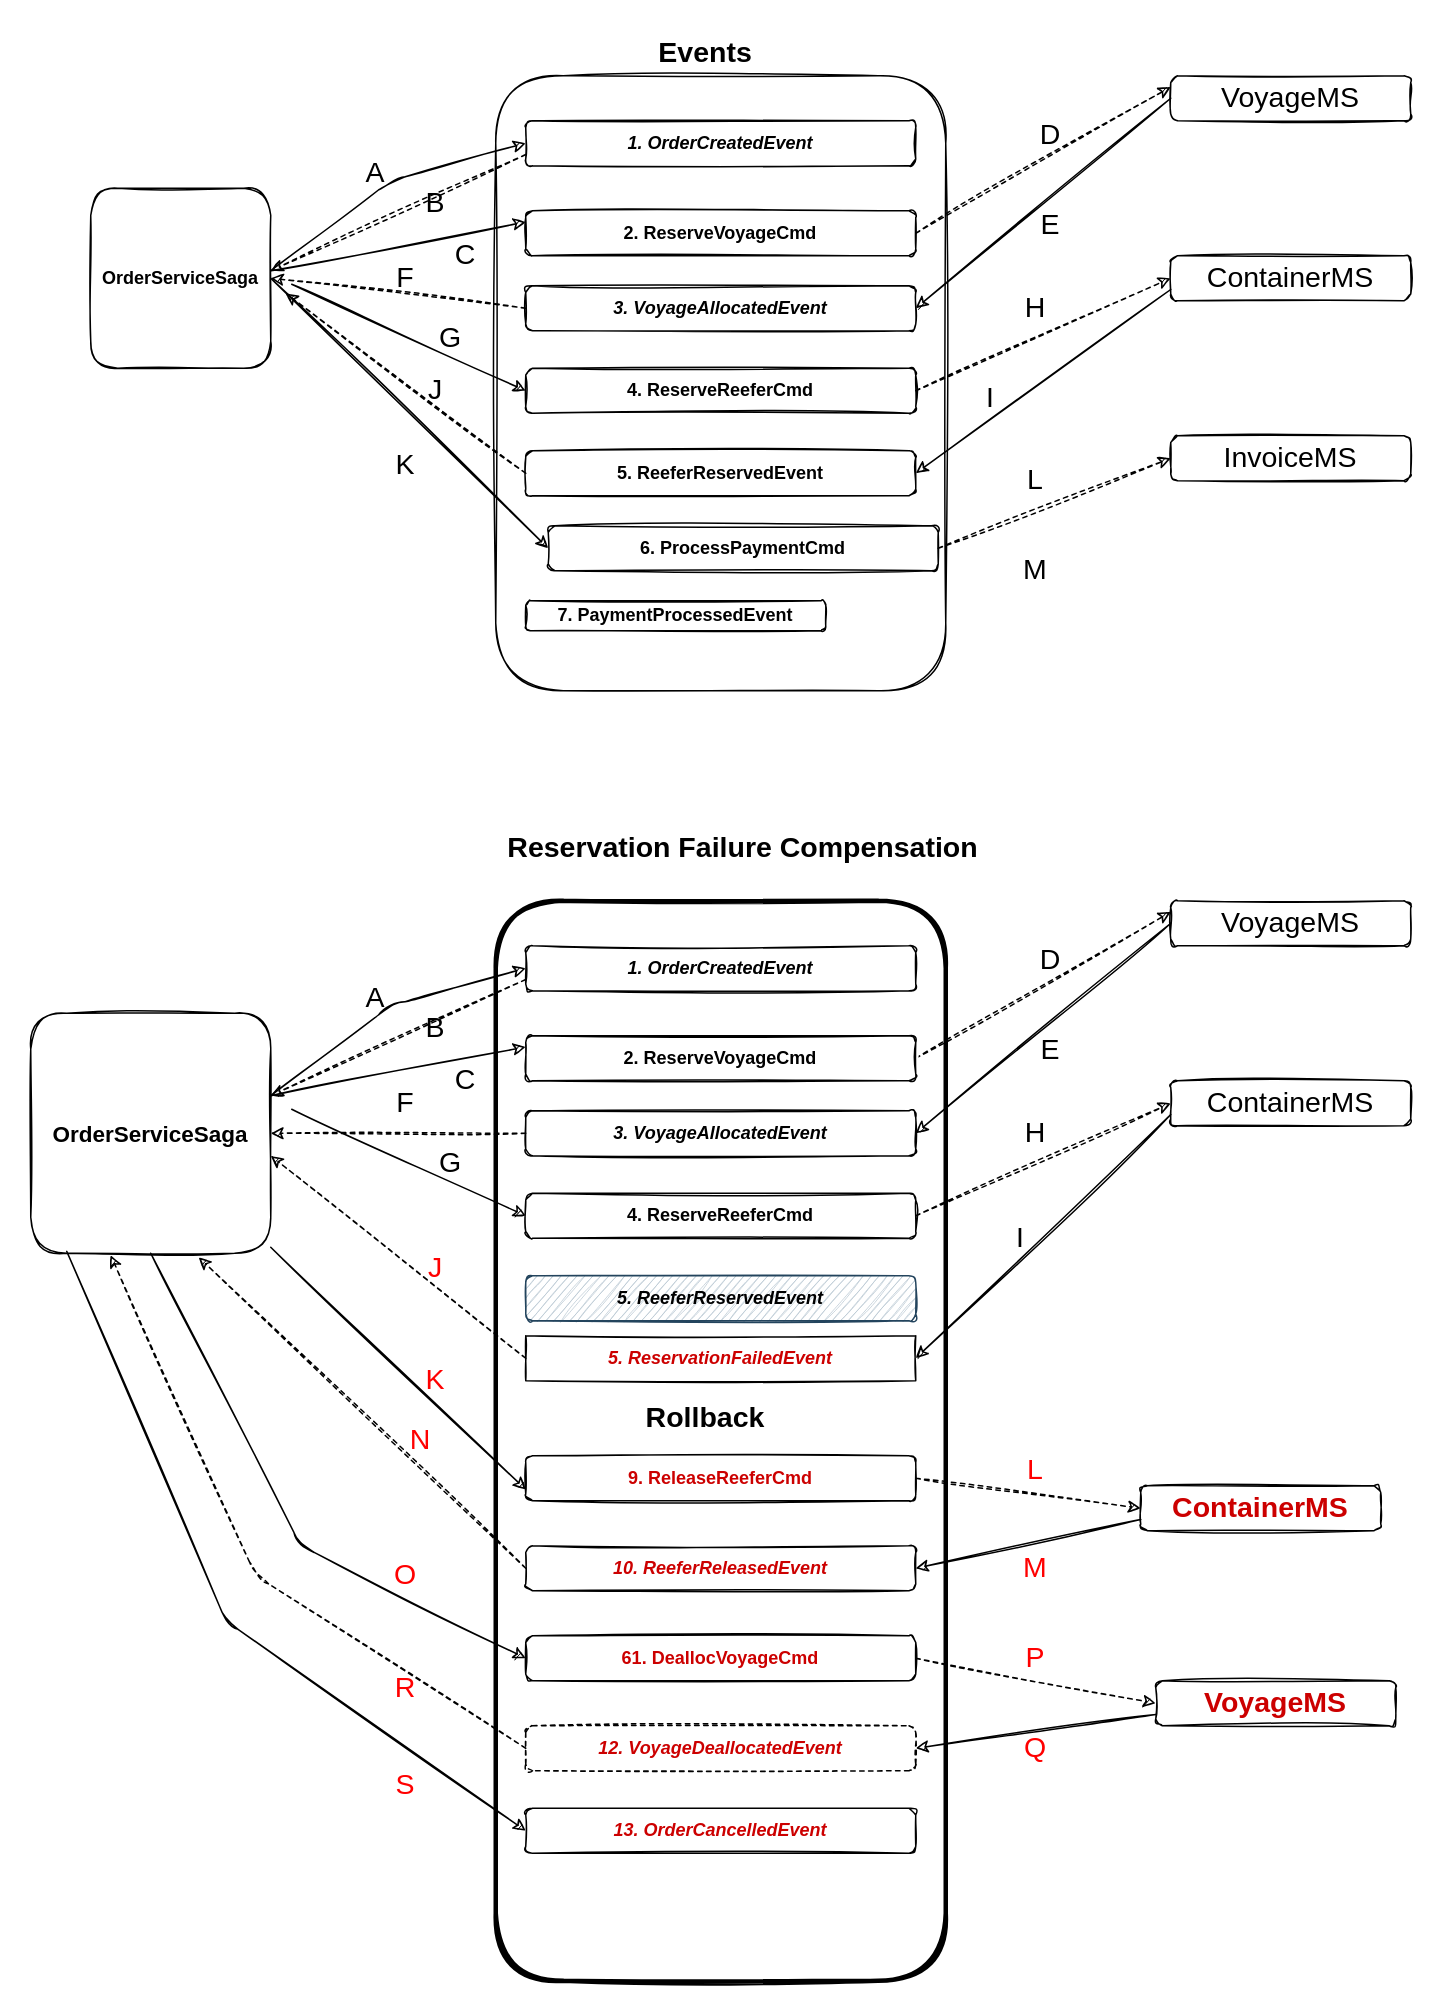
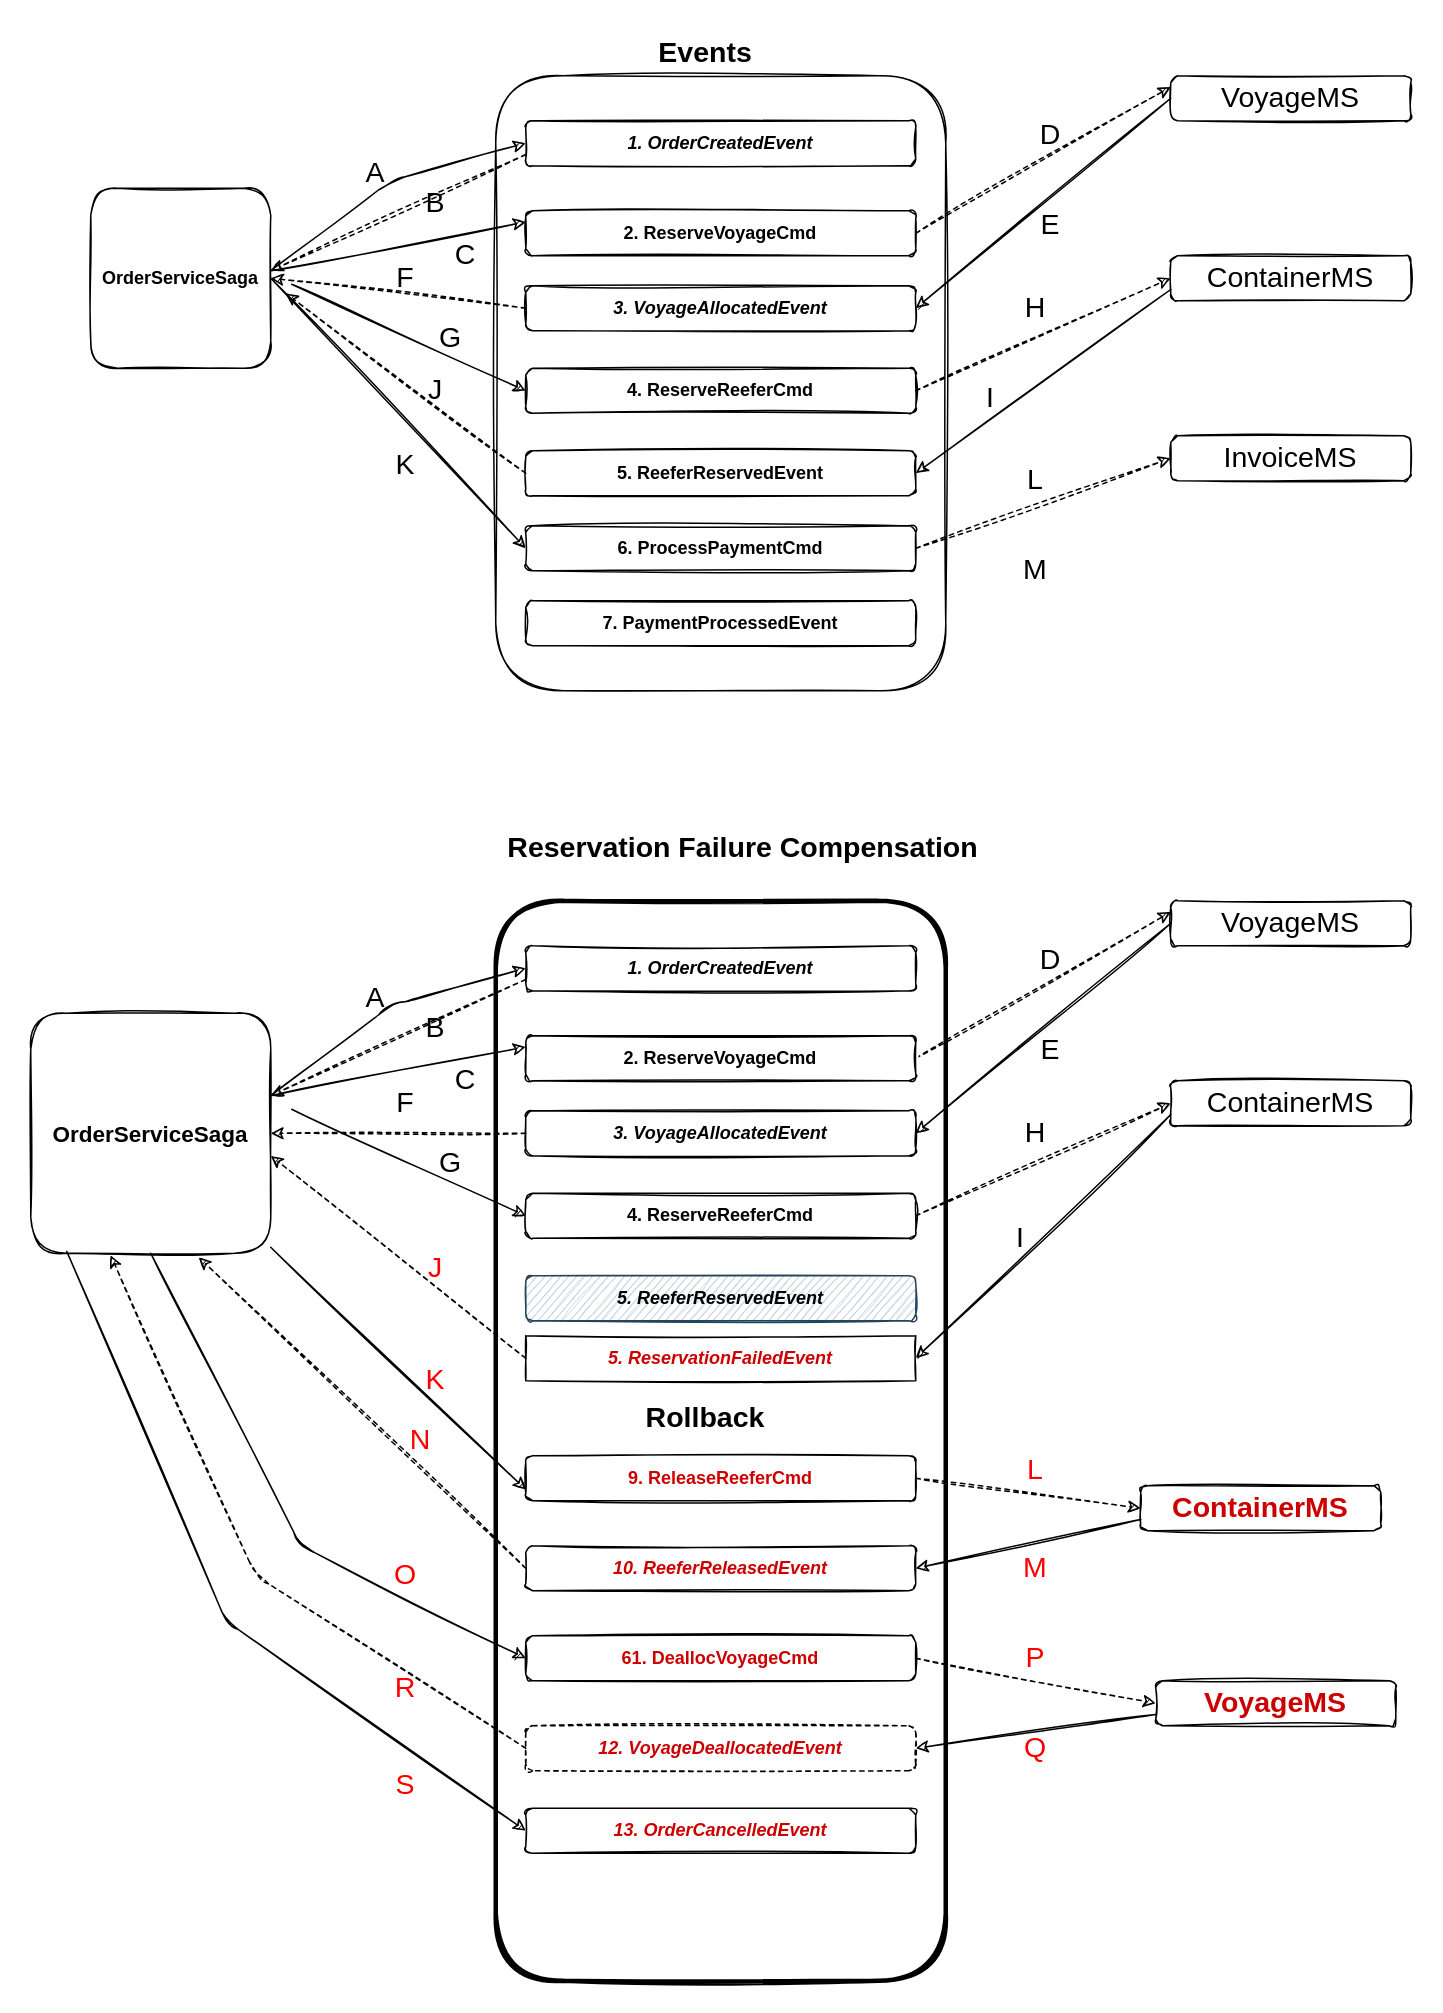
- <mxCell id="34" value="&lt;span style=&quot;&quot;&gt;6. ProcessPaymentCmd&lt;/span&gt;" style="rounded=1;whiteSpace=wrap;html=1;sketch=1;fontStyle=1" parent="1" vertex="1"><mxGeometry x="365" y="350" width="260" height="30" as="geometry" /></mxCell>
+ <mxCell id="34" value="&lt;span style=&quot;&quot;&gt;6. ProcessPaymentCmd&lt;/span&gt;" style="rounded=1;whiteSpace=wrap;html=1;sketch=1;fontStyle=1" parent="1" vertex="1"><mxGeometry x="350" y="350" width="260" height="30" as="geometry" /></mxCell>
- <mxCell id="8" value="&lt;b&gt;7. PaymentProcessedEvent&lt;/b&gt;" style="rounded=1;whiteSpace=wrap;html=1;sketch=1;align=center;" parent="1" vertex="1"><mxGeometry x="350" y="400" width="200" height="20" as="geometry" /></mxCell>
+ <mxCell id="8" value="&lt;b&gt;7. PaymentProcessedEvent&lt;/b&gt;" style="rounded=1;whiteSpace=wrap;html=1;sketch=1;align=center;" parent="1" vertex="1"><mxGeometry x="350" y="400" width="260" height="30" as="geometry" /></mxCell>
